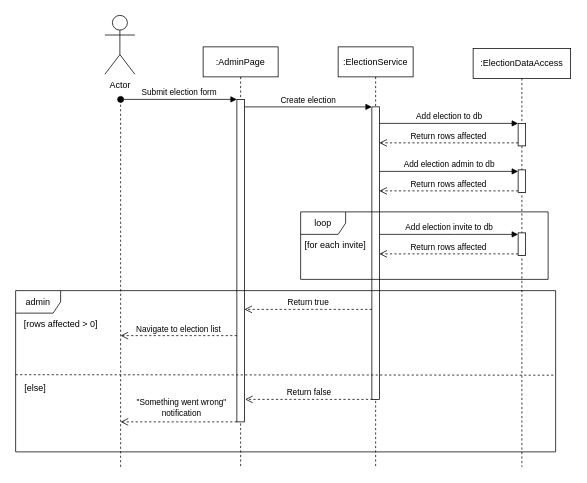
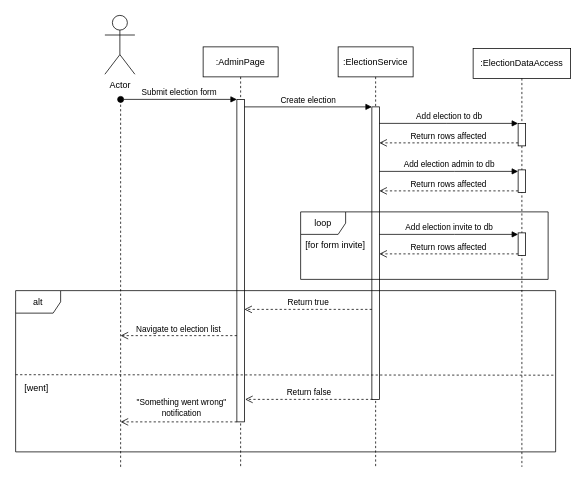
- <mxCell id="23" value="[for each invite]" style="text;html=1;align=center;verticalAlign=middle;resizable=0;points=[];autosize=1;strokeColor=none;fillColor=none;" vertex="1" parent="1"><mxGeometry x="396" y="311" width="100" height="30" as="geometry" /></mxCell>
+ <mxCell id="23" value="[for form invite]" style="text;html=1;align=center;verticalAlign=middle;resizable=0;points=[];autosize=1;strokeColor=none;fillColor=none;" vertex="1" parent="1"><mxGeometry x="396" y="311" width="100" height="30" as="geometry" /></mxCell>
- <mxCell id="25" value="admin" style="shape=umlFrame;whiteSpace=wrap;html=1;pointerEvents=0;" vertex="1" parent="1"><mxGeometry x="20" y="387" width="720" height="215" as="geometry" /></mxCell>
+ <mxCell id="25" value="alt" style="shape=umlFrame;whiteSpace=wrap;html=1;pointerEvents=0;" vertex="1" parent="1"><mxGeometry x="20" y="387" width="720" height="215" as="geometry" /></mxCell>
- <mxCell id="26" value="[rows affected &amp;gt; 0]" style="text;html=1;align=center;verticalAlign=middle;resizable=0;points=[];autosize=1;strokeColor=none;fillColor=none;" vertex="1" parent="1"><mxGeometry x="20" y="417" width="120" height="30" as="geometry" /></mxCell>
- <mxCell id="28" value="&lt;div align=&quot;left&quot;&gt;[else]&lt;/div&gt;" style="text;html=1;align=left;verticalAlign=middle;resizable=0;points=[];autosize=1;strokeColor=none;fillColor=none;" vertex="1" parent="1"><mxGeometry x="30" y="502" width="50" height="30" as="geometry" /></mxCell>
+ <mxCell id="28" value="&lt;div align=&quot;left&quot;&gt;[went]&lt;/div&gt;" style="text;html=1;align=left;verticalAlign=middle;resizable=0;points=[];autosize=1;strokeColor=none;fillColor=none;" vertex="1" parent="1"><mxGeometry x="30" y="502" width="50" height="30" as="geometry" /></mxCell>
